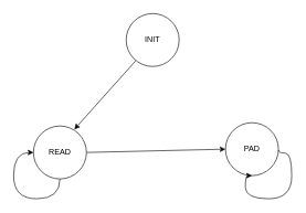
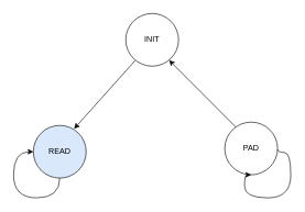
+ <mxCell id="6" style="edgeStyle=none;html=1;exitX=0.215;exitY=0.1;exitDx=0;exitDy=0;exitPerimeter=0;entryX=0.821;entryY=0.888;entryDx=0;entryDy=0;entryPerimeter=0;" edge="1" parent="1" source="7" target="3"><mxGeometry relative="1" as="geometry"><mxPoint x="260" y="70" as="targetPoint" /></mxGeometry></mxCell>
- <mxCell id="4" style="edgeStyle=none;html=1;exitX=1;exitY=0.5;exitDx=0;exitDy=0;entryX=0;entryY=0.5;entryDx=0;entryDy=0;" parent="1" source="5" target="7" edge="1"><mxGeometry relative="1" as="geometry" /></mxCell>
- <mxCell id="5" value="READ" style="ellipse;whiteSpace=wrap;html=1;aspect=fixed;" parent="1" vertex="1"><mxGeometry x="50" y="190" width="80" height="80" as="geometry" /></mxCell>
+ <mxCell id="5" value="READ" style="ellipse;whiteSpace=wrap;html=1;aspect=fixed;fillColor=#dae8fc;" parent="1" vertex="1"><mxGeometry x="50" y="190" width="80" height="80" as="geometry" /></mxCell>
